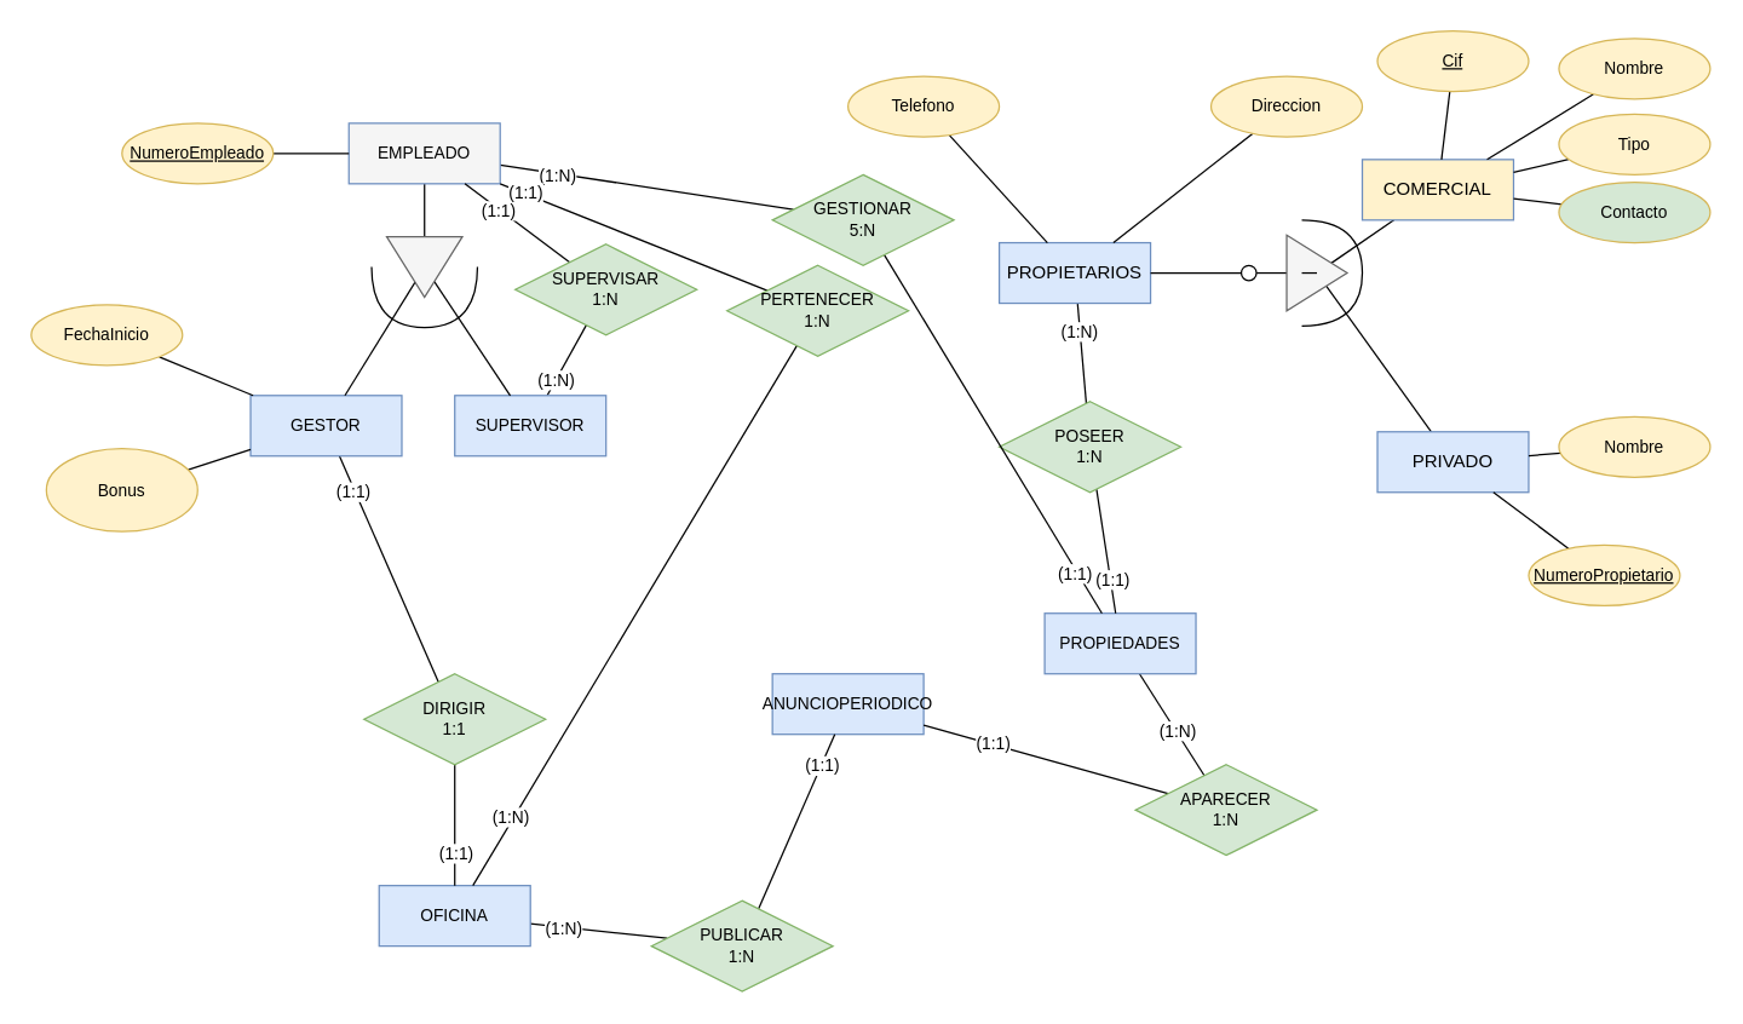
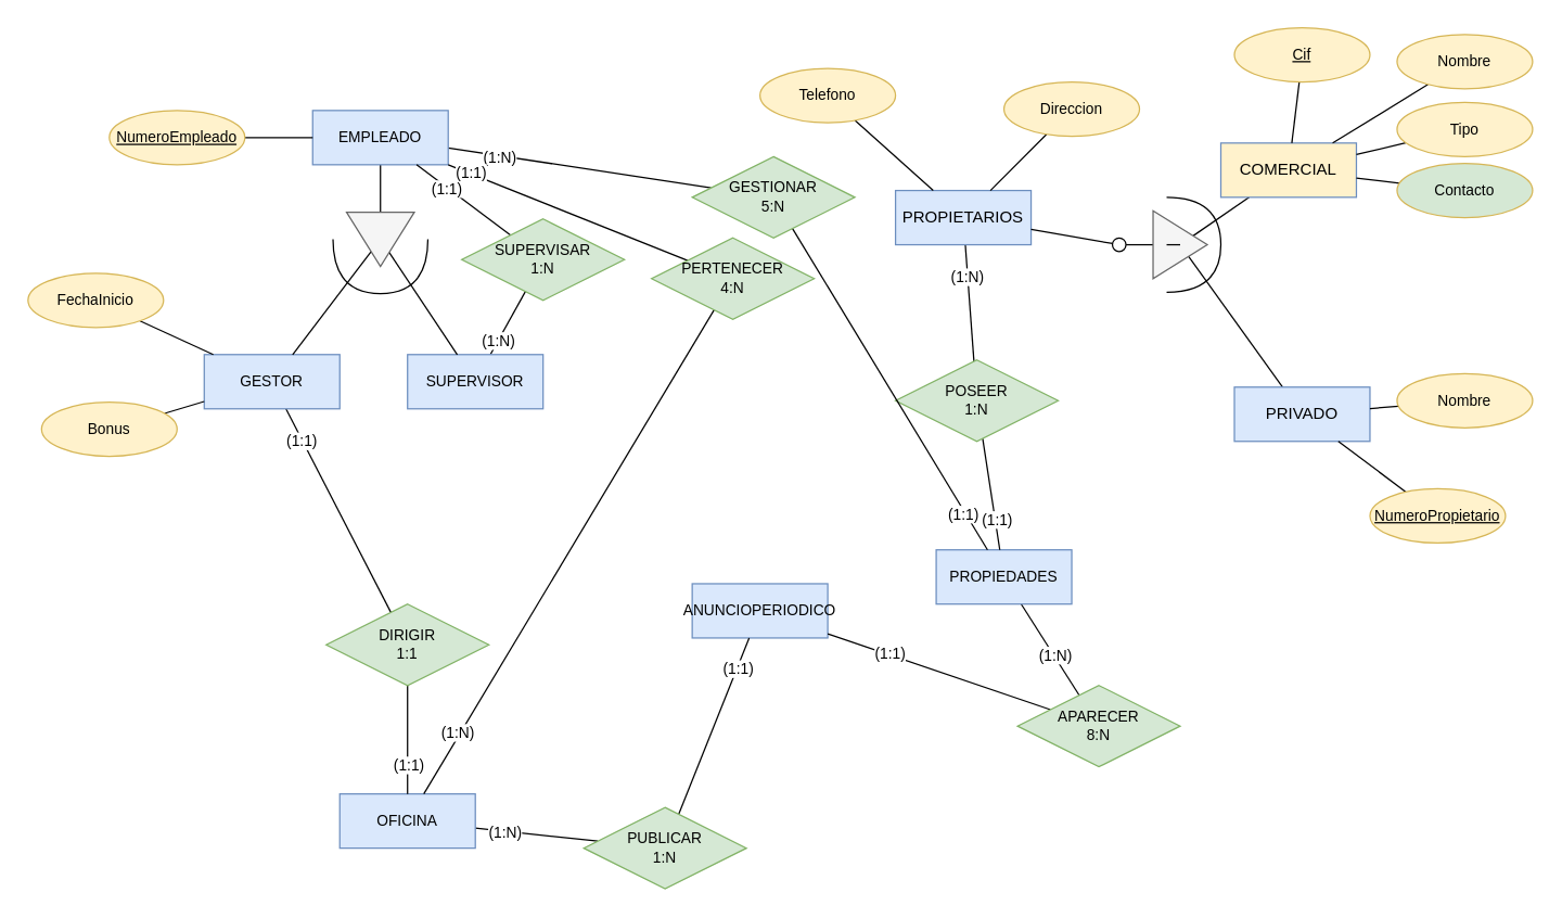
- <mxCell id="46" value="Direccion" style="ellipse;whiteSpace=wrap;html=1;align=center;fontFamily=Helvetica;fontSize=11;fillColor=#fff2cc;strokeColor=#d6b656;" vertex="1" parent="1"><mxGeometry x="800" y="50" width="100" height="40" as="geometry" /></mxCell>
+ <mxCell id="46" value="Direccion" style="ellipse;whiteSpace=wrap;html=1;align=center;fontFamily=Helvetica;fontSize=11;fillColor=#fff2cc;strokeColor=#d6b656;" vertex="1" parent="1"><mxGeometry x="740" y="60" width="100" height="40" as="geometry" /></mxCell>
- <mxCell id="17" value="EMPLEADO" style="whiteSpace=wrap;html=1;align=center;fontFamily=Helvetica;fontSize=11;fillColor=#f5f5f5;strokeColor=#6c8ebf;" vertex="1" parent="1"><mxGeometry x="230" y="81" width="100" height="40" as="geometry" /></mxCell>
+ <mxCell id="17" value="EMPLEADO" style="whiteSpace=wrap;html=1;align=center;fontFamily=Helvetica;fontSize=11;fillColor=#dae8fc;strokeColor=#6c8ebf;" vertex="1" parent="1"><mxGeometry x="230" y="81" width="100" height="40" as="geometry" /></mxCell>
- <mxCell id="5" value="PROPIETARIOS" style="whiteSpace=wrap;html=1;align=center;fillColor=#dae8fc;strokeColor=#6c8ebf;" vertex="1" parent="1"><mxGeometry x="660" y="160" width="100" height="40" as="geometry" /></mxCell>
+ <mxCell id="5" value="PROPIETARIOS" style="whiteSpace=wrap;html=1;align=center;fillColor=#dae8fc;strokeColor=#6c8ebf;" vertex="1" parent="1"><mxGeometry x="660" y="140" width="100" height="40" as="geometry" /></mxCell>
- <mxCell id="78" value="PERTENECER&lt;br&gt;1:N" style="shape=rhombus;perimeter=rhombusPerimeter;whiteSpace=wrap;html=1;align=center;fontFamily=Helvetica;fontSize=11;fillColor=#d5e8d4;strokeColor=#82b366;" vertex="1" parent="1"><mxGeometry x="480" y="175" width="120" height="60" as="geometry" /></mxCell>
+ <mxCell id="78" value="PERTENECER&lt;br&gt;4:N" style="shape=rhombus;perimeter=rhombusPerimeter;whiteSpace=wrap;html=1;align=center;fontFamily=Helvetica;fontSize=11;fillColor=#d5e8d4;strokeColor=#82b366;" vertex="1" parent="1"><mxGeometry x="480" y="175" width="120" height="60" as="geometry" /></mxCell>
- <mxCell id="20" value="GESTOR" style="whiteSpace=wrap;html=1;align=center;fontFamily=Helvetica;fontSize=11;fillColor=#dae8fc;strokeColor=#6c8ebf;" vertex="1" parent="1"><mxGeometry x="165" y="261" width="100" height="40" as="geometry" /></mxCell>
+ <mxCell id="20" value="GESTOR" style="whiteSpace=wrap;html=1;align=center;fontFamily=Helvetica;fontSize=11;fillColor=#dae8fc;strokeColor=#6c8ebf;" vertex="1" parent="1"><mxGeometry x="150" y="261" width="100" height="40" as="geometry" /></mxCell>
- <mxCell id="35" value="Bonus" style="ellipse;whiteSpace=wrap;html=1;align=center;fontFamily=Helvetica;fontSize=11;fillColor=#fff2cc;strokeColor=#d6b656;" vertex="1" parent="1"><mxGeometry x="30" y="296" width="100" height="55" as="geometry" /></mxCell>
+ <mxCell id="35" value="Bonus" style="ellipse;whiteSpace=wrap;html=1;align=center;fontFamily=Helvetica;fontSize=11;fillColor=#fff2cc;strokeColor=#d6b656;" vertex="1" parent="1"><mxGeometry x="30" y="296" width="100" height="40" as="geometry" /></mxCell>
- <mxCell id="67" value="ANUNCIOPERIODICO" style="whiteSpace=wrap;html=1;align=center;fontFamily=Helvetica;fontSize=11;fillColor=#dae8fc;strokeColor=#6c8ebf;" vertex="1" parent="1"><mxGeometry x="510" y="445" width="100" height="40" as="geometry" /></mxCell>
+ <mxCell id="67" value="ANUNCIOPERIODICO" style="whiteSpace=wrap;html=1;align=center;fontFamily=Helvetica;fontSize=11;fillColor=#dae8fc;strokeColor=#6c8ebf;" vertex="1" parent="1"><mxGeometry x="510" y="430" width="100" height="40" as="geometry" /></mxCell>
- <mxCell id="73" value="APARECER&lt;br&gt;1:N" style="shape=rhombus;perimeter=rhombusPerimeter;whiteSpace=wrap;html=1;align=center;fontFamily=Helvetica;fontSize=11;fillColor=#d5e8d4;strokeColor=#82b366;" vertex="1" parent="1"><mxGeometry x="750" y="505" width="120" height="60" as="geometry" /></mxCell>
+ <mxCell id="73" value="APARECER&lt;br&gt;8:N" style="shape=rhombus;perimeter=rhombusPerimeter;whiteSpace=wrap;html=1;align=center;fontFamily=Helvetica;fontSize=11;fillColor=#d5e8d4;strokeColor=#82b366;" vertex="1" parent="1"><mxGeometry x="750" y="505" width="120" height="60" as="geometry" /></mxCell>
